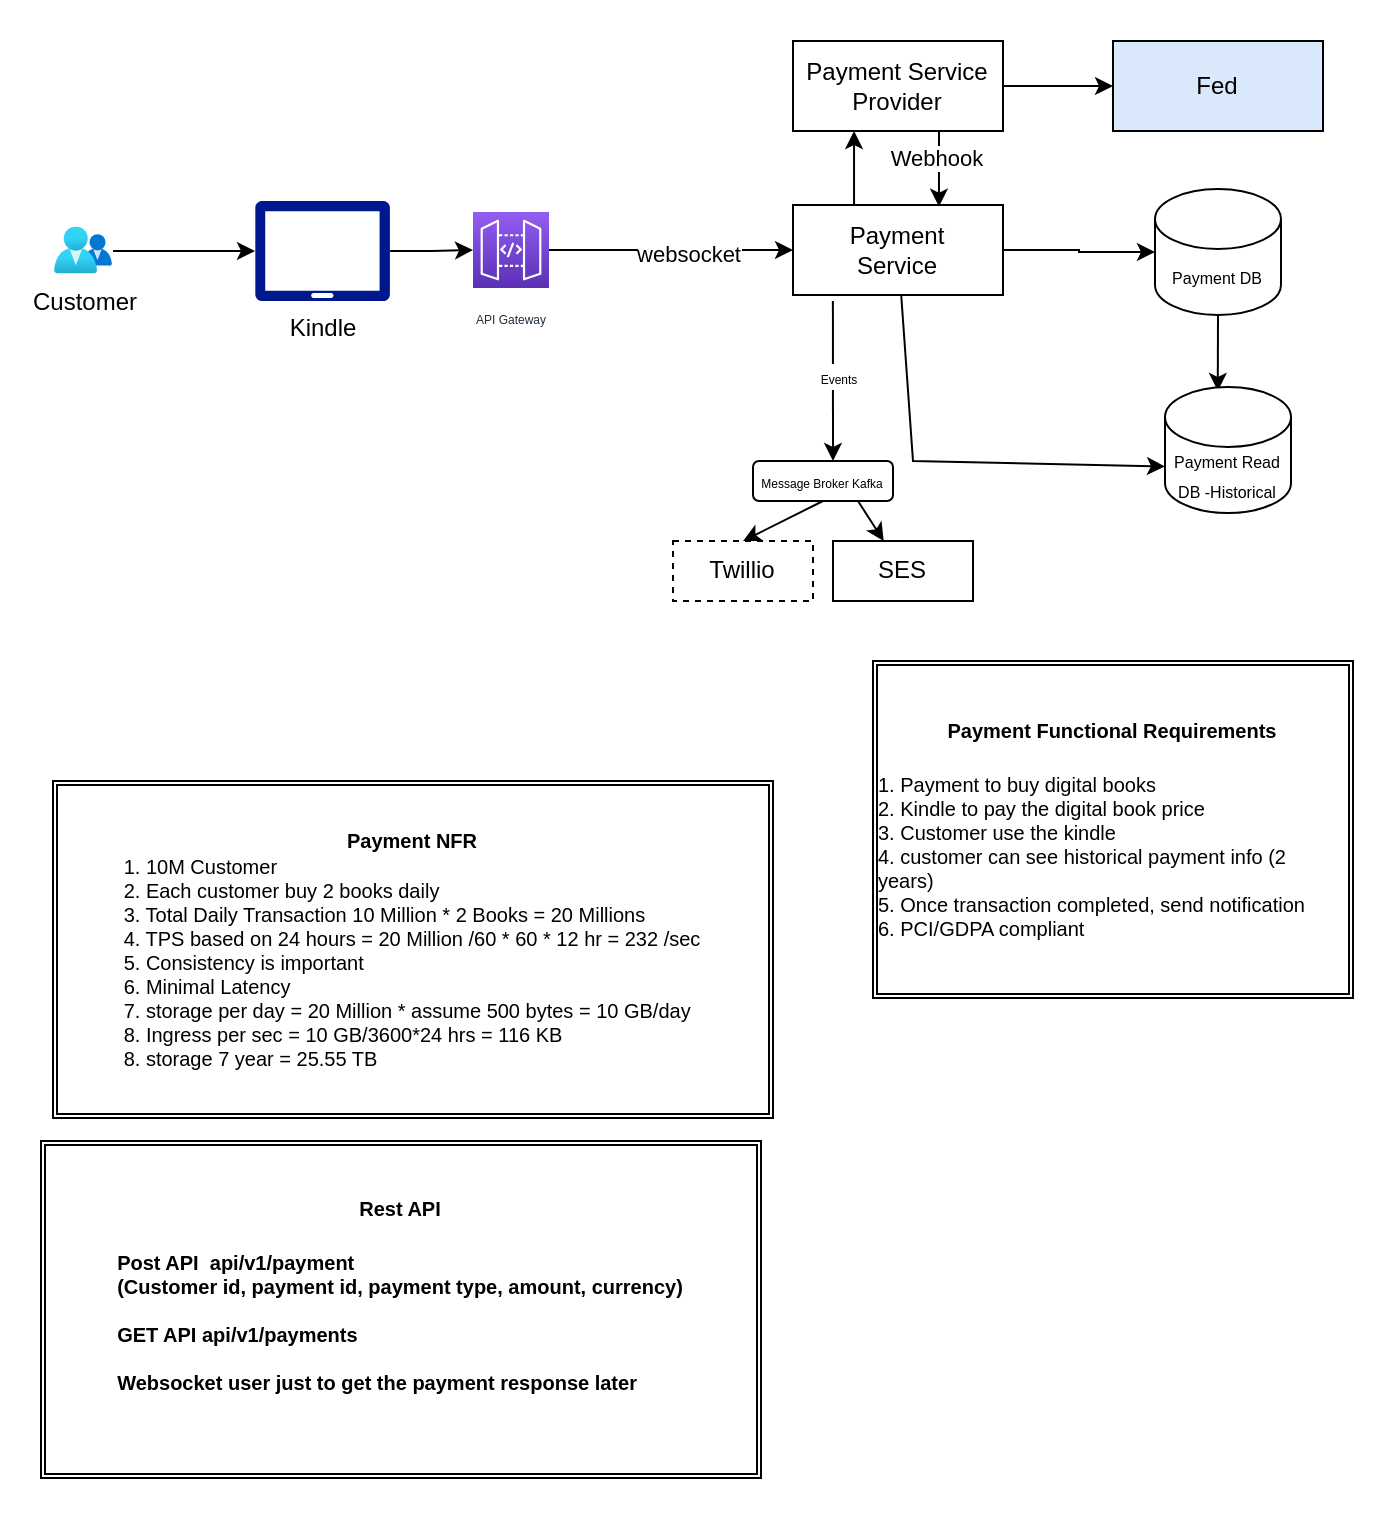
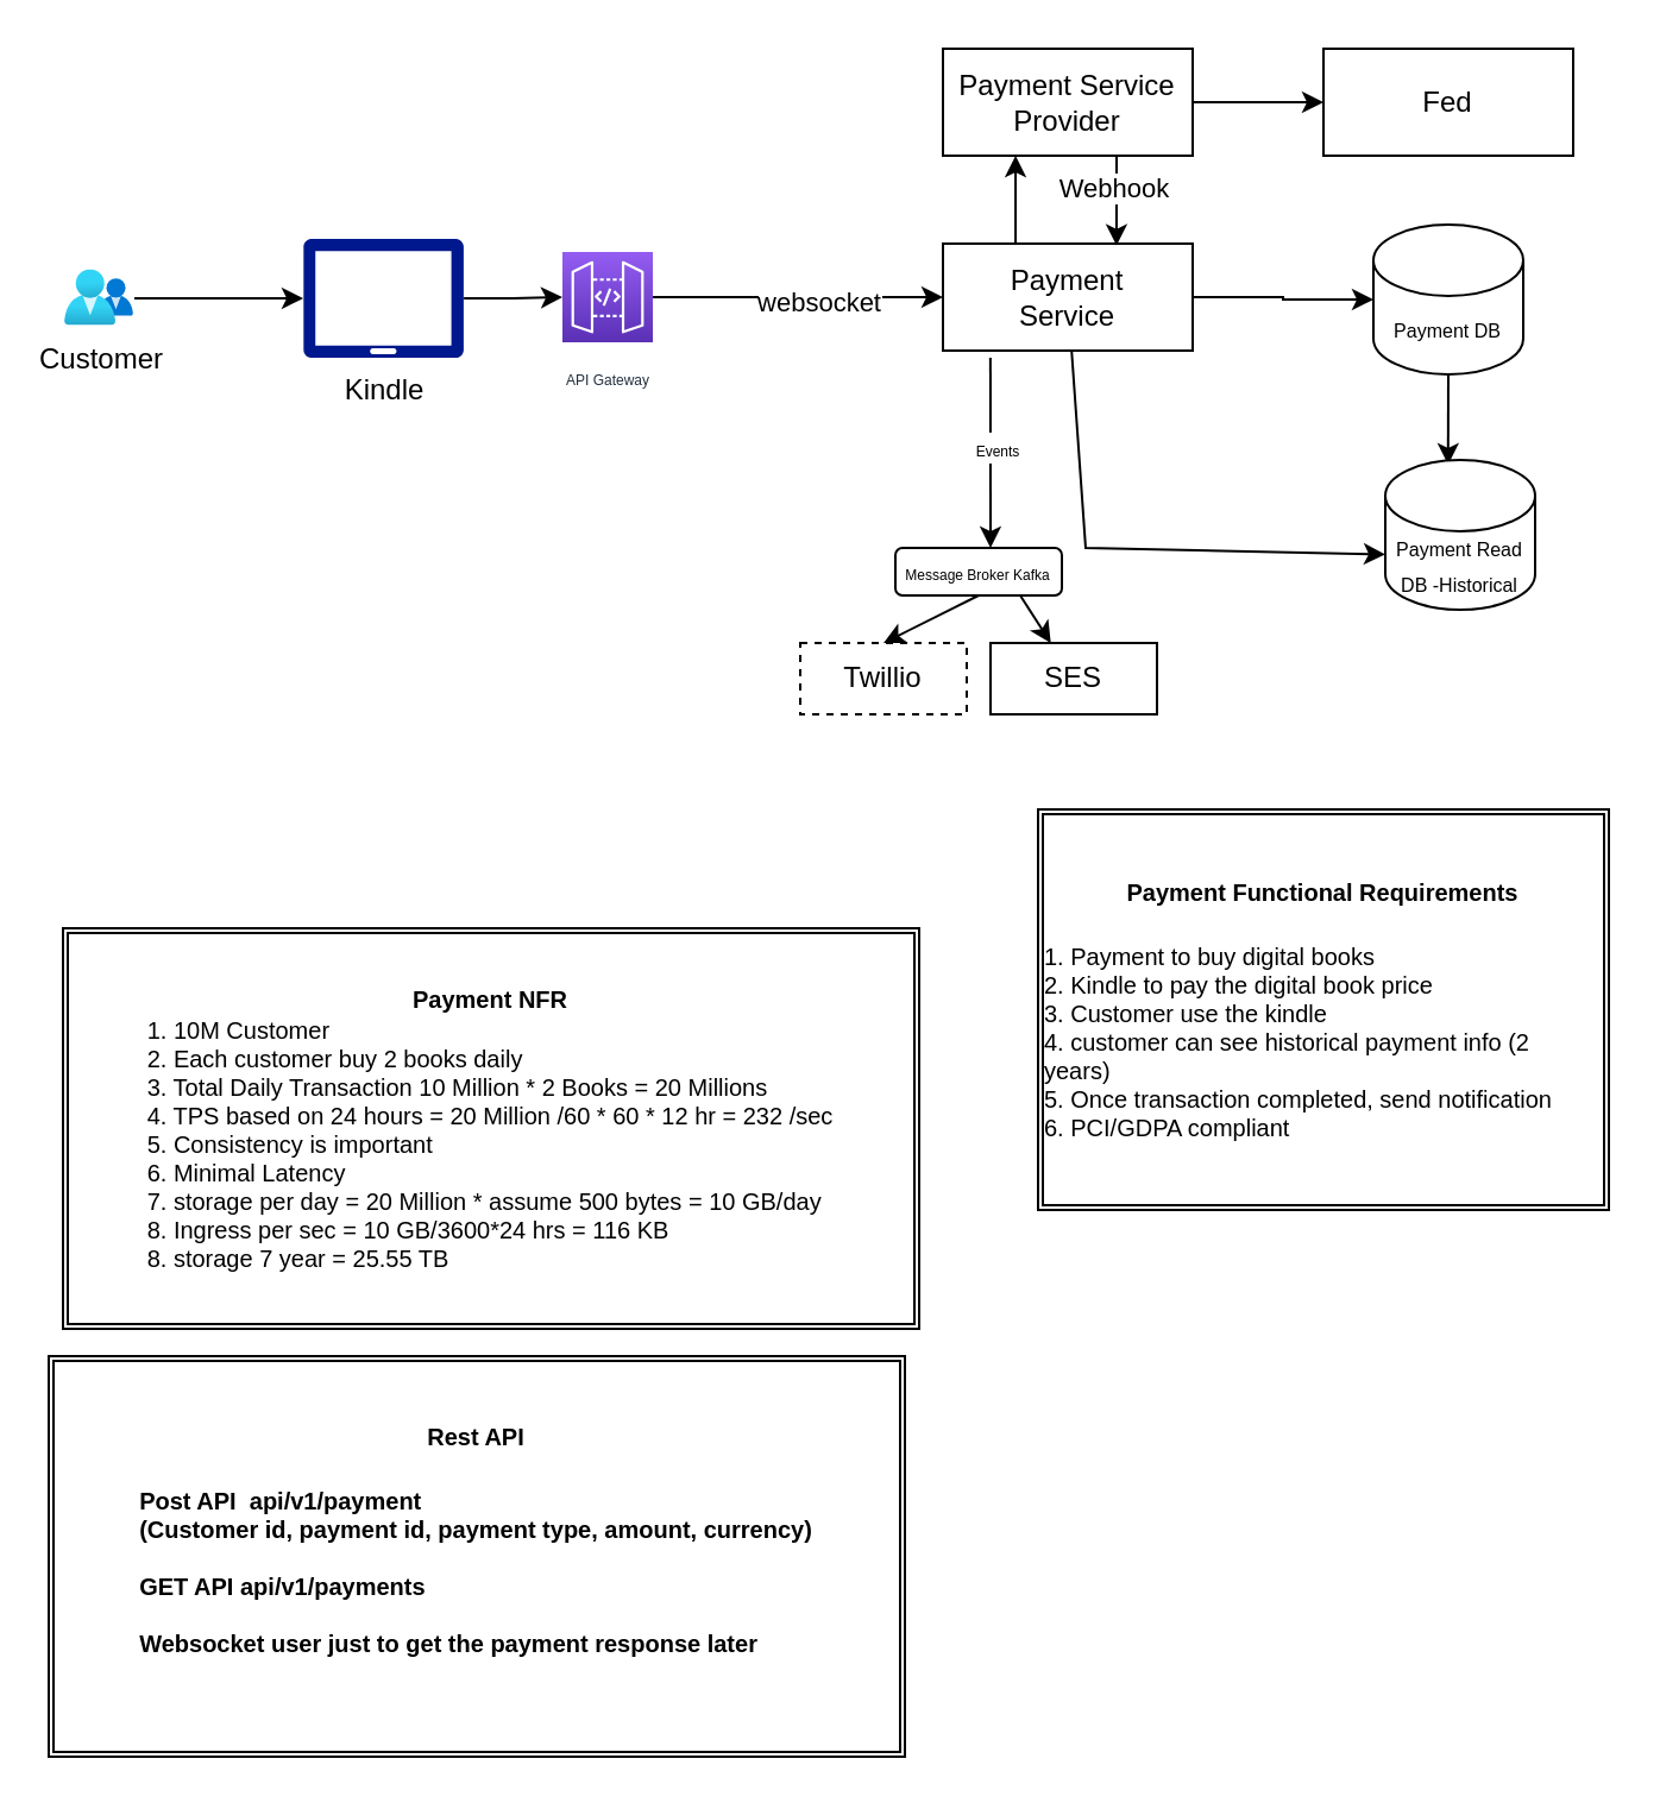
- <mxCell id="17" value="Fed" style="rounded=0;whiteSpace=wrap;html=1;fillColor=#dae8fc;" vertex="1" parent="1"><mxGeometry x="556" y="20" width="105" height="45" as="geometry" /></mxCell>
+ <mxCell id="17" value="Fed" style="rounded=0;whiteSpace=wrap;html=1;" vertex="1" parent="1"><mxGeometry x="556" y="20" width="105" height="45" as="geometry" /></mxCell>
- <mxCell id="21" value="&lt;font style=&quot;font-size: 10px;&quot;&gt;&lt;font style=&quot;font-size: 10px;&quot;&gt;&lt;b&gt;Payment Functional Requirements&lt;br&gt;&lt;/b&gt;&lt;/font&gt;&lt;br&gt;&lt;div style=&quot;text-align: left;&quot;&gt;&lt;span style=&quot;background-color: initial;&quot;&gt;1. Payment to buy digital books&lt;/span&gt;&lt;/div&gt;&lt;div style=&quot;text-align: left;&quot;&gt;&lt;span style=&quot;background-color: initial;&quot;&gt;2. Kindle to pay the digital book price&lt;/span&gt;&lt;/div&gt;&lt;div style=&quot;text-align: left;&quot;&gt;&lt;span style=&quot;background-color: initial;&quot;&gt;3. Customer use the kindle&lt;/span&gt;&lt;/div&gt;&lt;div style=&quot;text-align: left;&quot;&gt;&lt;span style=&quot;background-color: initial;&quot;&gt;4. customer can see historical payment info (2 years)&lt;/span&gt;&lt;/div&gt;&lt;div style=&quot;text-align: left;&quot;&gt;5. Once transaction completed, send notification&lt;span style=&quot;background-color: initial; white-space: pre;&quot;&gt;&#09;&lt;/span&gt;&lt;/div&gt;&lt;div style=&quot;text-align: left;&quot;&gt;6. PCI/GDPA compliant&lt;/div&gt;&lt;/font&gt;" style="shape=ext;double=1;rounded=0;whiteSpace=wrap;html=1;" vertex="1" parent="1"><mxGeometry x="436" y="330" width="240" height="168.5" as="geometry" /></mxCell>
+ <mxCell id="21" value="&lt;font style=&quot;font-size: 10px;&quot;&gt;&lt;font style=&quot;font-size: 10px;&quot;&gt;&lt;b&gt;Payment Functional Requirements&lt;br&gt;&lt;/b&gt;&lt;/font&gt;&lt;br&gt;&lt;div style=&quot;text-align: left;&quot;&gt;&lt;span style=&quot;background-color: initial;&quot;&gt;1. Payment to buy digital books&lt;/span&gt;&lt;/div&gt;&lt;div style=&quot;text-align: left;&quot;&gt;&lt;span style=&quot;background-color: initial;&quot;&gt;2. Kindle to pay the digital book price&lt;/span&gt;&lt;/div&gt;&lt;div style=&quot;text-align: left;&quot;&gt;&lt;span style=&quot;background-color: initial;&quot;&gt;3. Customer use the kindle&lt;/span&gt;&lt;/div&gt;&lt;div style=&quot;text-align: left;&quot;&gt;&lt;span style=&quot;background-color: initial;&quot;&gt;4. customer can see historical payment info (2 years)&lt;/span&gt;&lt;/div&gt;&lt;div style=&quot;text-align: left;&quot;&gt;5. Once transaction completed, send notification&lt;span style=&quot;background-color: initial; white-space: pre;&quot;&gt;&#09;&lt;/span&gt;&lt;/div&gt;&lt;div style=&quot;text-align: left;&quot;&gt;6. PCI/GDPA compliant&lt;/div&gt;&lt;/font&gt;" style="shape=ext;double=1;rounded=0;whiteSpace=wrap;html=1;" vertex="1" parent="1"><mxGeometry x="436" y="340" width="240" height="168.5" as="geometry" /></mxCell>
